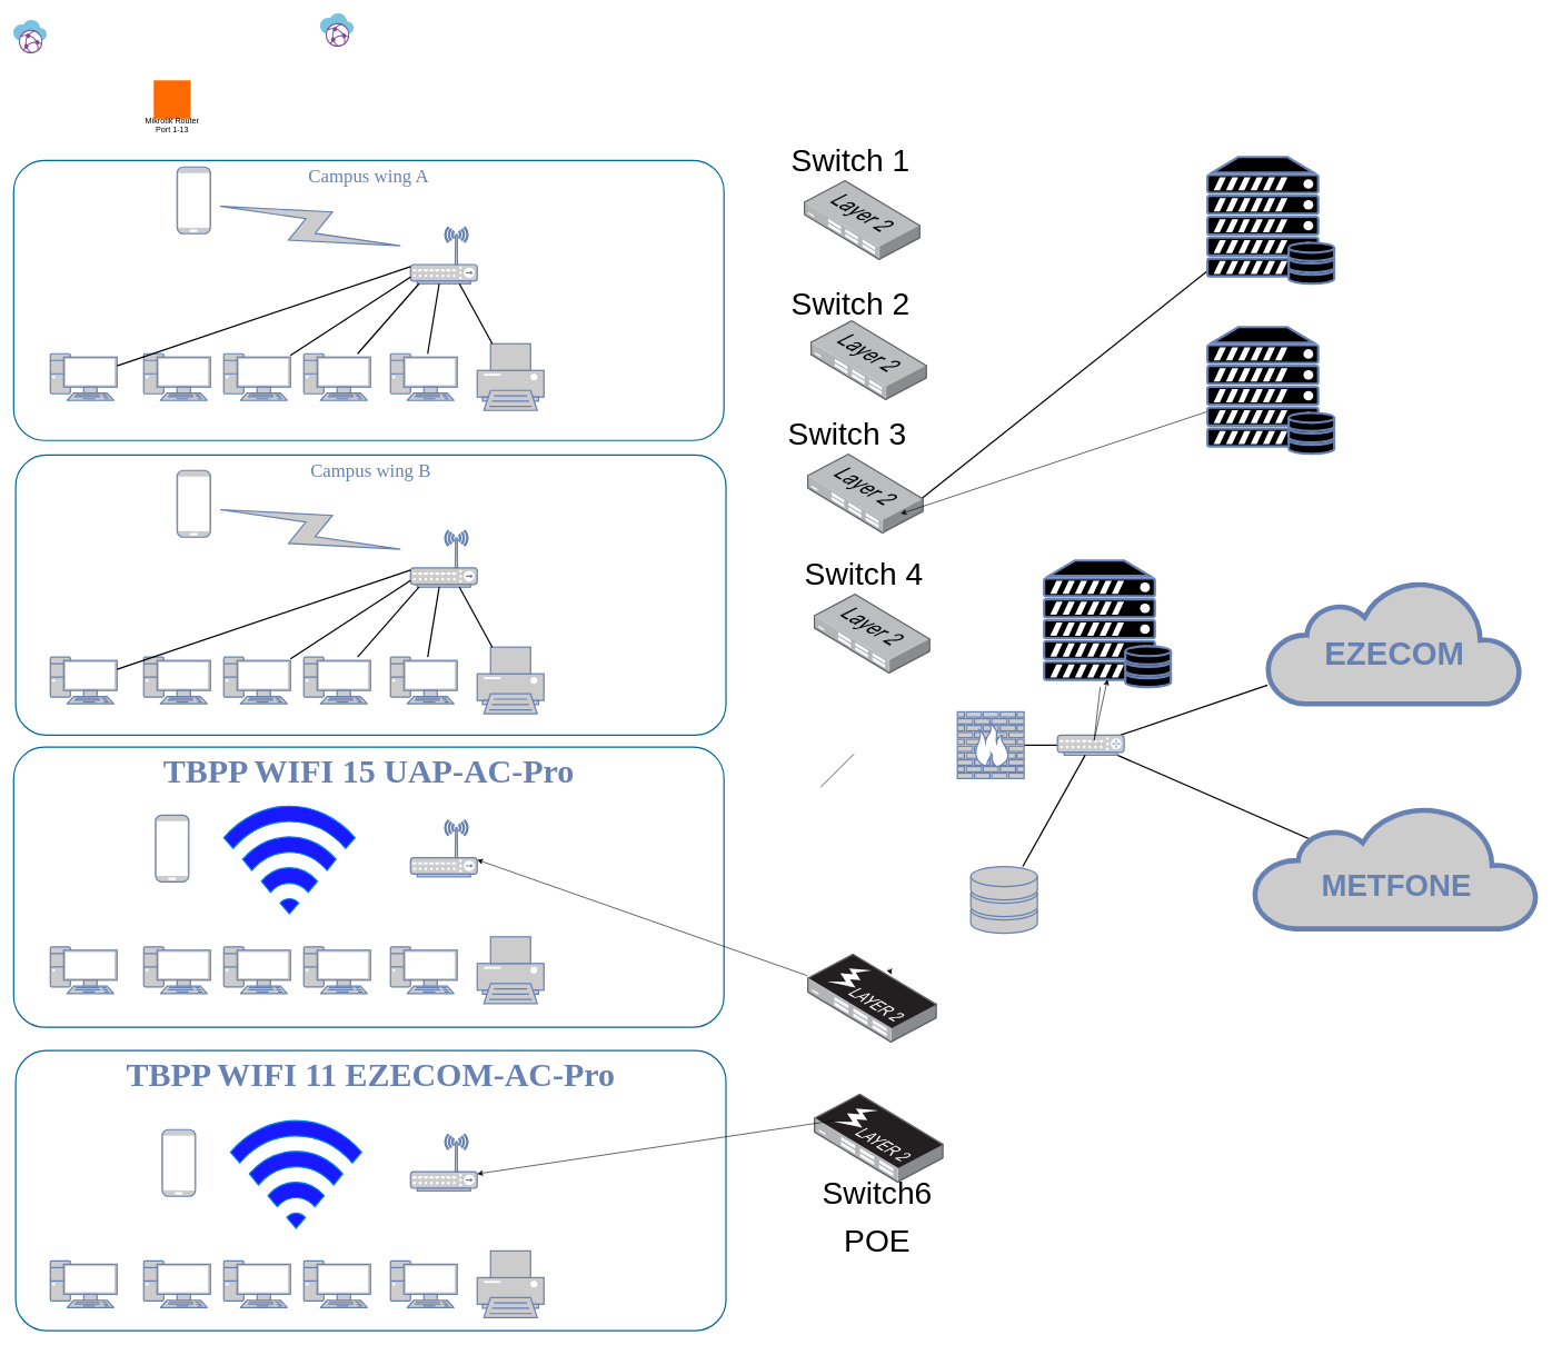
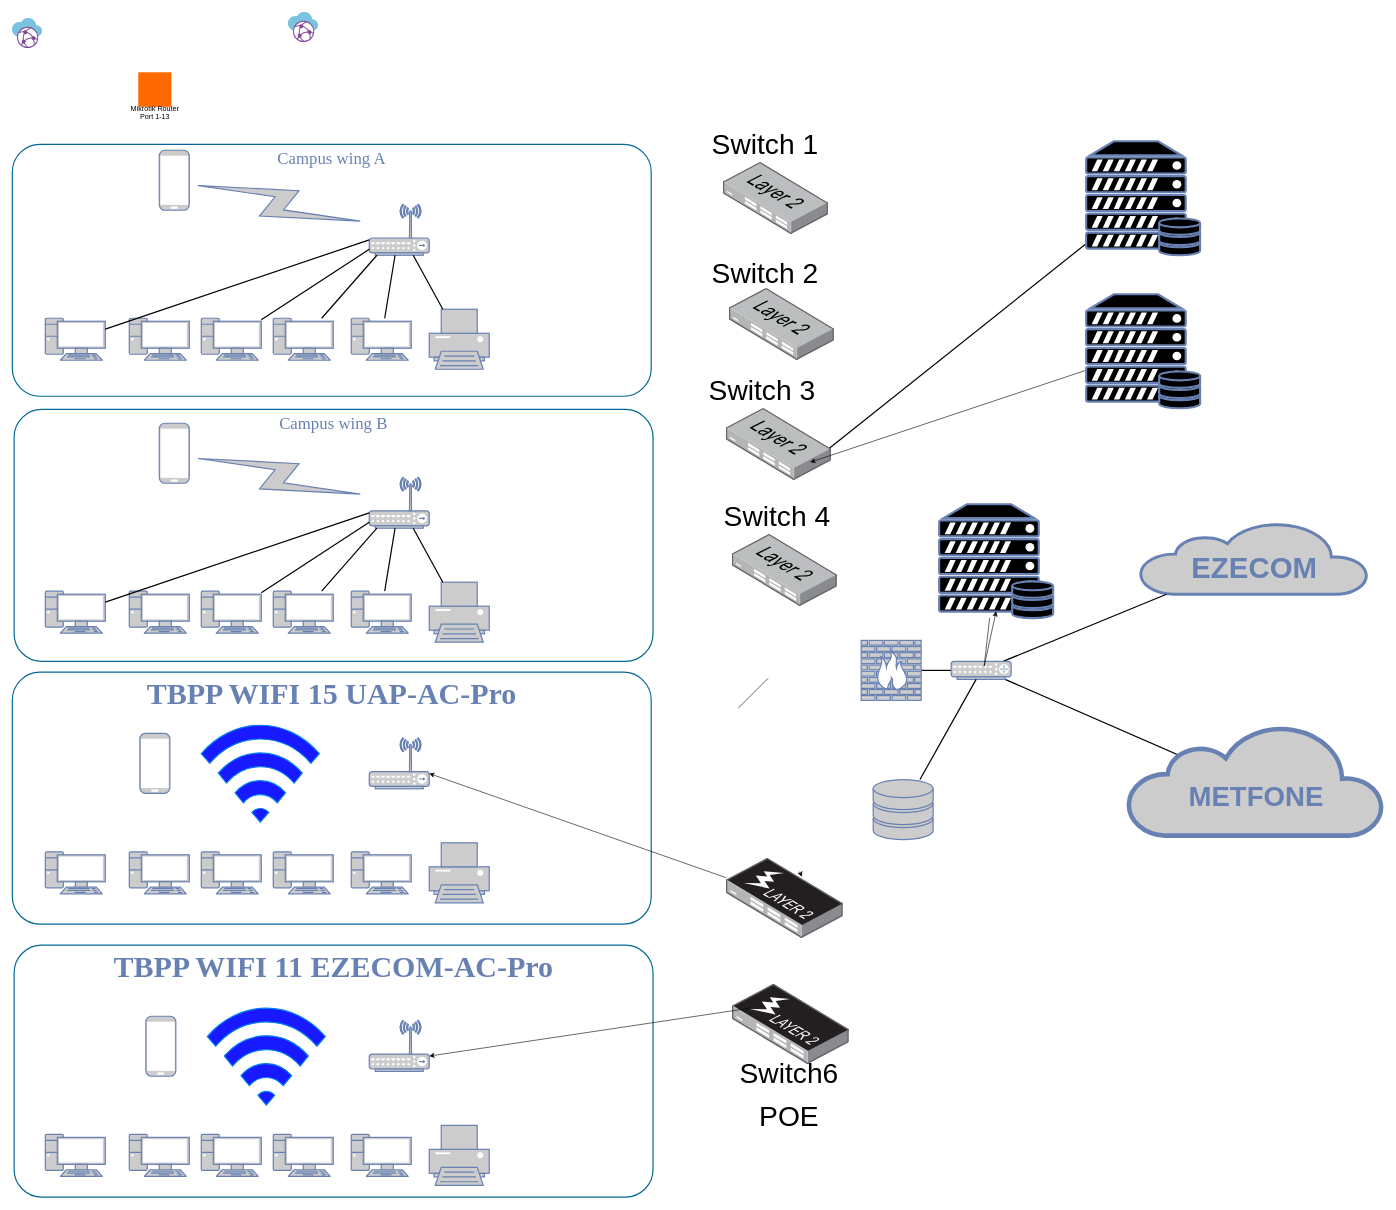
- <mxCell id="49" value="&lt;div&gt;&lt;br&gt;&lt;/div&gt;&lt;div&gt;&lt;br&gt;&lt;/div&gt;&lt;div&gt;&lt;font style=&quot;font-size: 49px;&quot;&gt;EZECOM&lt;/font&gt;&lt;/div&gt;&lt;div&gt;&lt;br&gt;&lt;/div&gt;" style="html=1;fillColor=#CCCCCC;strokeColor=#6881B3;gradientColor=none;gradientDirection=north;strokeWidth=2;shape=mxgraph.networks.cloud;fontColor=#6881B3;rounded=0;shadow=0;comic=0;align=center;fontSize=28;fontStyle=1" vertex="1" parent="1"><mxGeometry x="1900" y="870" width="380" height="185" as="geometry" /></mxCell>
+ <mxCell id="49" value="&lt;div&gt;&lt;br&gt;&lt;/div&gt;&lt;div&gt;&lt;br&gt;&lt;/div&gt;&lt;div&gt;&lt;font style=&quot;font-size: 49px;&quot;&gt;EZECOM&lt;/font&gt;&lt;/div&gt;&lt;div&gt;&lt;br&gt;&lt;/div&gt;" style="html=1;fillColor=#CCCCCC;strokeColor=#6881B3;gradientColor=none;gradientDirection=north;strokeWidth=2;shape=mxgraph.networks.cloud;fontColor=#6881B3;rounded=0;shadow=0;comic=0;align=center;fontSize=28;fontStyle=1" vertex="1" parent="1"><mxGeometry x="1900" y="870" width="380" height="120" as="geometry" /></mxCell>
